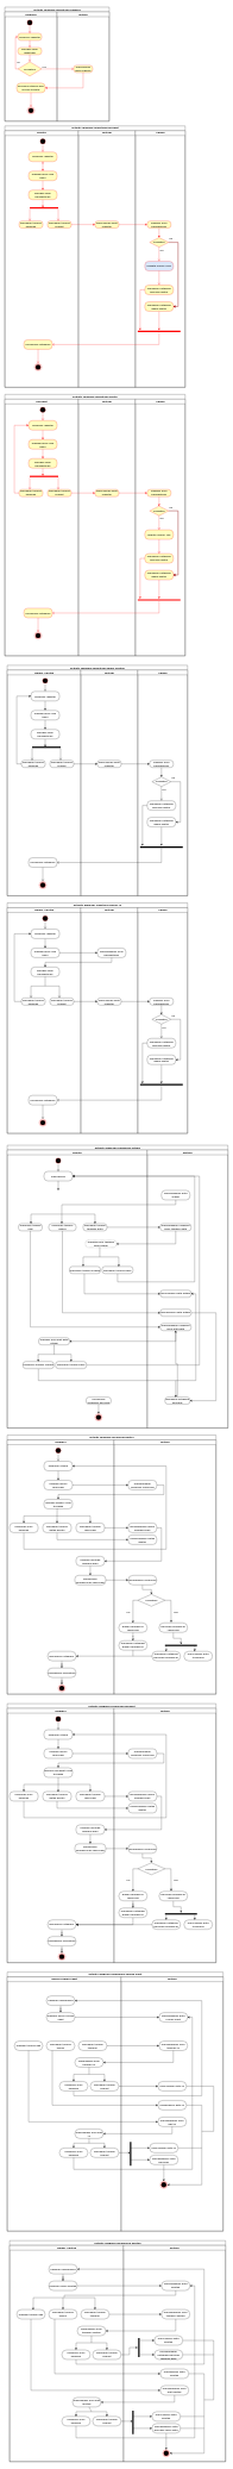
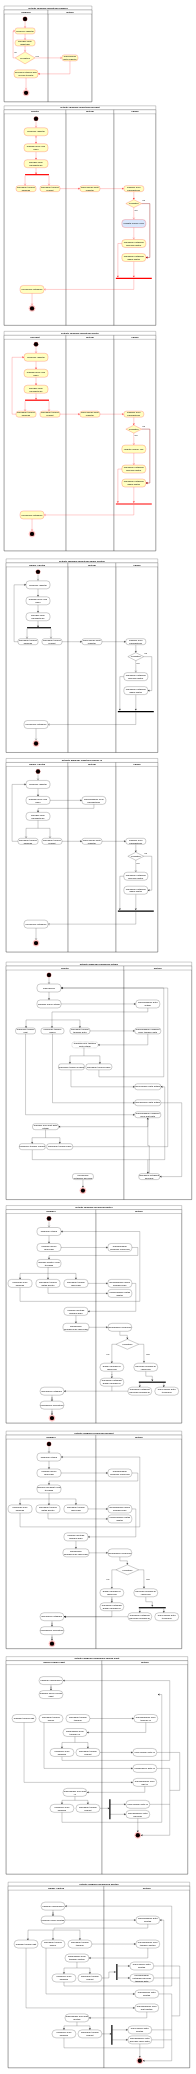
+ <mxCell id="184" value="memilih menu artikel" style="rounded=1;whiteSpace=wrap;html=1;arcSize=40;fontColor=#000000;fillColor=default;strokeColor=default;" parent="179" vertex="1"><mxGeometry x="155.0" y="170" width="120" height="40" as="geometry" /></mxCell>
+ <mxCell id="178" style="edgeStyle=orthogonalEdgeStyle;rounded=0;orthogonalLoop=1;jettySize=auto;html=1;entryX=0;entryY=0.5;entryDx=0;entryDy=0;" parent="169" source="184" target="208" edge="1"><mxGeometry relative="1" as="geometry" /></mxCell>
- <mxCell id="363" style="edgeStyle=orthogonalEdgeStyle;rounded=0;orthogonalLoop=1;jettySize=auto;html=1;" parent="333" source="337" target="350" edge="1"><mxGeometry relative="1" as="geometry" /></mxCell>
- <mxCell id="350" value="menampilkan data rumah sakit" style="rounded=1;whiteSpace=wrap;html=1;arcSize=50;fontColor=#000000;fillColor=default;strokeColor=default;" parent="349" vertex="1"><mxGeometry x="160.0" y="150" width="120" height="40" as="geometry" /></mxCell>
- <mxCell id="395" value="melengkapi form edit apotek" style="rounded=1;whiteSpace=wrap;html=1;arcSize=50;fontColor=#000000;fillColor=default;strokeColor=default;" parent="384" vertex="1"><mxGeometry x="265" y="640" width="120" height="40" as="geometry" /></mxCell>
+ <mxCell id="395" value="melengkapi form edit apotek" style="rounded=1;whiteSpace=wrap;html=1;arcSize=50;fontColor=#000000;fillColor=default;strokeColor=default;" parent="384" vertex="1"><mxGeometry x="285.0" y="640" width="120" height="40" as="geometry" /></mxCell>
